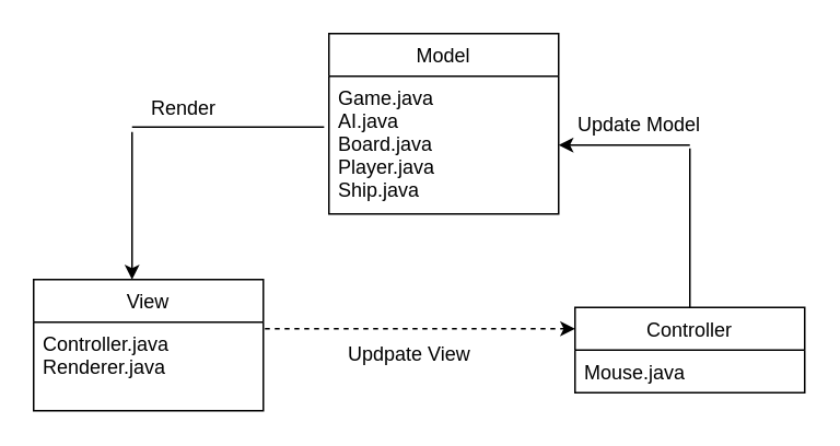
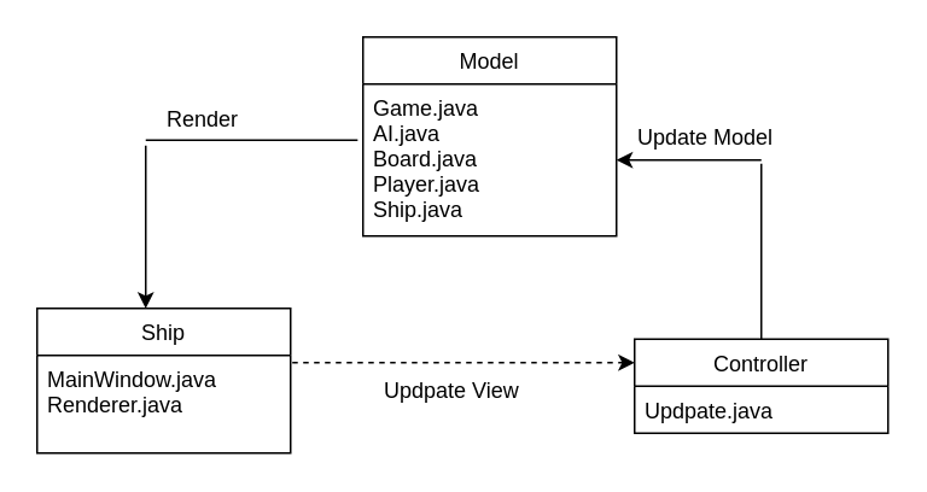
- <mxCell id="6" value="View" style="swimlane;fontStyle=0;childLayout=stackLayout;horizontal=1;startSize=26;fillColor=none;horizontalStack=0;resizeParent=1;resizeParentMax=0;resizeLast=0;collapsible=1;marginBottom=0;" vertex="1" parent="1"><mxGeometry x="20" y="170" width="140" height="80" as="geometry" /></mxCell>
+ <mxCell id="6" value="Ship" style="swimlane;fontStyle=0;childLayout=stackLayout;horizontal=1;startSize=26;fillColor=none;horizontalStack=0;resizeParent=1;resizeParentMax=0;resizeLast=0;collapsible=1;marginBottom=0;" vertex="1" parent="1"><mxGeometry x="20" y="170" width="140" height="80" as="geometry" /></mxCell>
- <mxCell id="7" value="Controller.java&#10;Renderer.java&#10;" style="text;strokeColor=none;fillColor=none;align=left;verticalAlign=top;spacingLeft=4;spacingRight=4;overflow=hidden;rotatable=0;points=[[0,0.5],[1,0.5]];portConstraint=eastwest;" vertex="1" parent="6"><mxGeometry y="26" width="140" height="54" as="geometry" /></mxCell>
+ <mxCell id="7" value="MainWindow.java&#10;Renderer.java&#10;" style="text;strokeColor=none;fillColor=none;align=left;verticalAlign=top;spacingLeft=4;spacingRight=4;overflow=hidden;rotatable=0;points=[[0,0.5],[1,0.5]];portConstraint=eastwest;" vertex="1" parent="6"><mxGeometry y="26" width="140" height="54" as="geometry" /></mxCell>
- <mxCell id="5" value="Mouse.java" style="text;strokeColor=none;fillColor=none;align=left;verticalAlign=top;spacingLeft=4;spacingRight=4;overflow=hidden;rotatable=0;points=[[0,0.5],[1,0.5]];portConstraint=eastwest;" vertex="1" parent="4"><mxGeometry y="26" width="140" height="26" as="geometry" /></mxCell>
+ <mxCell id="5" value="Updpate.java" style="text;strokeColor=none;fillColor=none;align=left;verticalAlign=top;spacingLeft=4;spacingRight=4;overflow=hidden;rotatable=0;points=[[0,0.5],[1,0.5]];portConstraint=eastwest;" vertex="1" parent="4"><mxGeometry y="26" width="140" height="26" as="geometry" /></mxCell>
